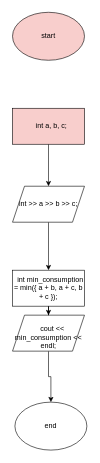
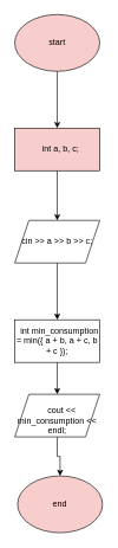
+ <mxCell id="2" style="edgeStyle=orthogonalEdgeStyle;rounded=0;orthogonalLoop=1;jettySize=auto;html=1;" edge="1" parent="1" source="3" target="5"><mxGeometry relative="1" as="geometry" /></mxCell>
- <mxCell id="7" value="int &amp;gt;&amp;gt; a &amp;gt;&amp;gt; b &amp;gt;&amp;gt; c;" style="shape=parallelogram;perimeter=parallelogramPerimeter;whiteSpace=wrap;html=1;fixedSize=1;" vertex="1" parent="1"><mxGeometry x="20" y="310" width="120" height="60" as="geometry" /></mxCell>
+ <mxCell id="7" value="cin &amp;gt;&amp;gt; a &amp;gt;&amp;gt; b &amp;gt;&amp;gt; c;" style="shape=parallelogram;perimeter=parallelogramPerimeter;whiteSpace=wrap;html=1;fixedSize=1;" vertex="1" parent="1"><mxGeometry x="20" y="310" width="120" height="60" as="geometry" /></mxCell>
- <mxCell id="11" value="&lt;div&gt;&lt;br&gt;&lt;/div&gt;&lt;div&gt;&amp;nbsp; &amp;nbsp; cout &amp;lt;&amp;lt; min_consumption &amp;lt;&amp;lt; endl;&lt;/div&gt;" style="shape=parallelogram;perimeter=parallelogramPerimeter;whiteSpace=wrap;html=1;fixedSize=1;" vertex="1" parent="1"><mxGeometry x="20" y="525" width="120" height="60" as="geometry" /></mxCell>
+ <mxCell id="11" value="&lt;div&gt;&lt;br&gt;&lt;/div&gt;&lt;div&gt;&amp;nbsp; &amp;nbsp; cout &amp;lt;&amp;lt; min_consumption &amp;lt;&amp;lt; endl;&lt;/div&gt;" style="shape=parallelogram;perimeter=parallelogramPerimeter;whiteSpace=wrap;html=1;fixedSize=1;" vertex="1" parent="1"><mxGeometry x="20" y="555" width="120" height="60" as="geometry" /></mxCell>
- <mxCell id="12" value="end" style="ellipse;whiteSpace=wrap;html=1;" vertex="1" parent="1"><mxGeometry x="24" y="670" width="120" height="80" as="geometry" /></mxCell>
+ <mxCell id="12" value="end" style="ellipse;whiteSpace=wrap;html=1;fillColor=#f8cecc;" vertex="1" parent="1"><mxGeometry x="24" y="670" width="120" height="80" as="geometry" /></mxCell>
